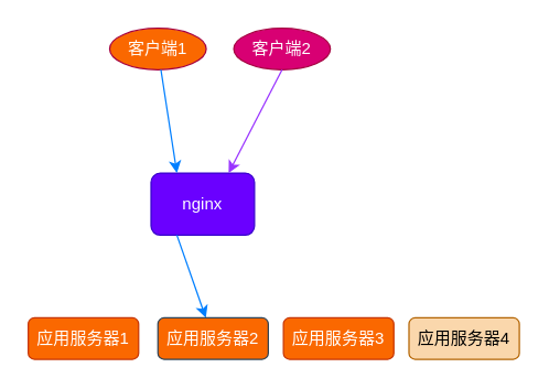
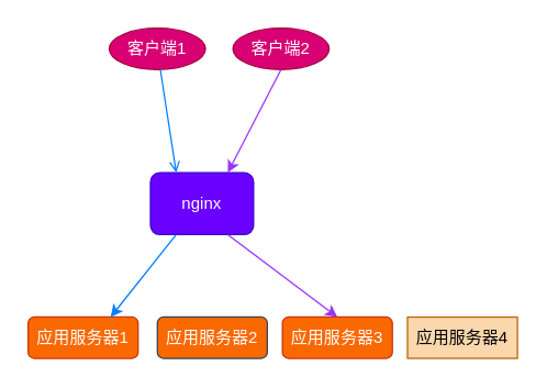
- <mxCell id="2" value="客户端1" style="ellipse;whiteSpace=wrap;html=1;fillColor=#fa6800;strokeColor=#A50040;fontColor=#ffffff;" vertex="1" parent="1"><mxGeometry x="79" y="20" width="70" height="30" as="geometry" /></mxCell>
+ <mxCell id="2" value="客户端1" style="ellipse;whiteSpace=wrap;html=1;fillColor=#d80073;strokeColor=#A50040;fontColor=#ffffff;" vertex="1" parent="1"><mxGeometry x="79" y="20" width="70" height="30" as="geometry" /></mxCell>
- <mxCell id="6" value="" style="endArrow=classic;html=1;entryX=0.25;entryY=0;entryDx=0;entryDy=0;fillColor=#ffff88;strokeColor=#007FFF;" edge="1" parent="1" source="2" target="4"><mxGeometry width="50" height="50" relative="1" as="geometry"><mxPoint x="25" y="335" as="sourcePoint" /><mxPoint x="75" y="285" as="targetPoint" /></mxGeometry></mxCell>
+ <mxCell id="6" value="" style="endArrow=open;html=1;entryX=0.25;entryY=0;entryDx=0;entryDy=0;fillColor=#ffff88;strokeColor=#007FFF;" edge="1" parent="1" source="2" target="4"><mxGeometry width="50" height="50" relative="1" as="geometry"><mxPoint x="25" y="335" as="sourcePoint" /><mxPoint x="75" y="285" as="targetPoint" /></mxGeometry></mxCell>
- <mxCell id="7" value="" style="endArrow=classic;html=1;exitX=0.25;exitY=1;exitDx=0;exitDy=0;strokeColor=#007FFF;" edge="1" parent="1" source="4" target="8"><mxGeometry width="50" height="50" relative="1" as="geometry"><mxPoint x="25" y="335" as="sourcePoint" /><mxPoint x="75" y="285" as="targetPoint" /></mxGeometry></mxCell>
+ <mxCell id="7" value="" style="endArrow=classic;html=1;exitX=0.25;exitY=1;exitDx=0;exitDy=0;entryX=0.75;entryY=0;entryDx=0;entryDy=0;strokeColor=#007FFF;" edge="1" parent="1" source="4" target="5"><mxGeometry width="50" height="50" relative="1" as="geometry"><mxPoint x="25" y="335" as="sourcePoint" /><mxPoint x="75" y="285" as="targetPoint" /></mxGeometry></mxCell>
+ <mxCell id="12" value="" style="endArrow=classic;html=1;exitX=0.75;exitY=1;exitDx=0;exitDy=0;entryX=0.5;entryY=0;entryDx=0;entryDy=0;fillColor=#ffff88;strokeColor=#9933FF;" edge="1" parent="1" source="4" target="9"><mxGeometry width="50" height="50" relative="1" as="geometry"><mxPoint x="25" y="335" as="sourcePoint" /><mxPoint x="75" y="285" as="targetPoint" /></mxGeometry></mxCell>
- <mxCell id="10" value="应用服务器4" style="rounded=1;whiteSpace=wrap;html=1;fillColor=#fad7ac;strokeColor=#b46504;" vertex="1" parent="1"><mxGeometry x="296" y="230" width="80" height="30" as="geometry" /></mxCell>
+ <mxCell id="10" value="应用服务器4" style="whiteSpace=wrap;html=1;fillColor=#fad7ac;strokeColor=#b46504;rounded=0;" vertex="1" parent="1"><mxGeometry x="296" y="230" width="80" height="30" as="geometry" /></mxCell>
